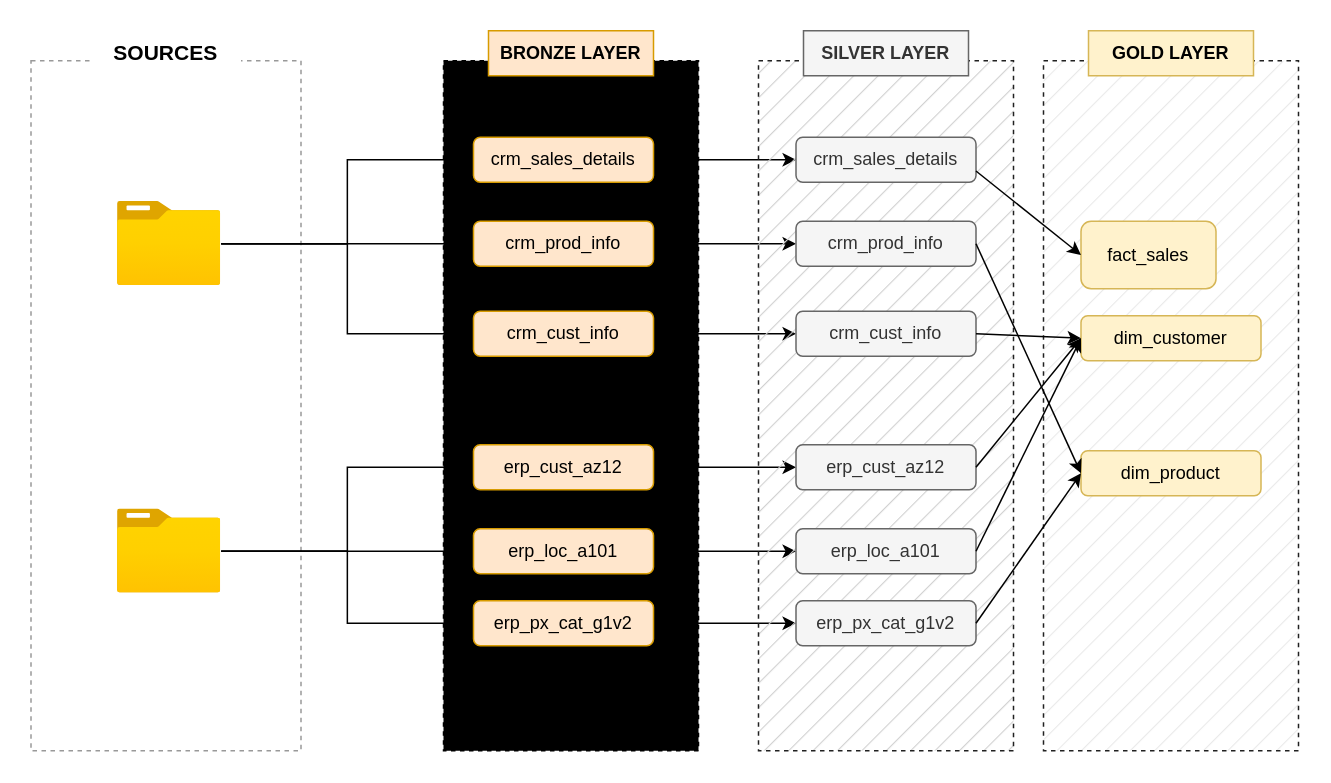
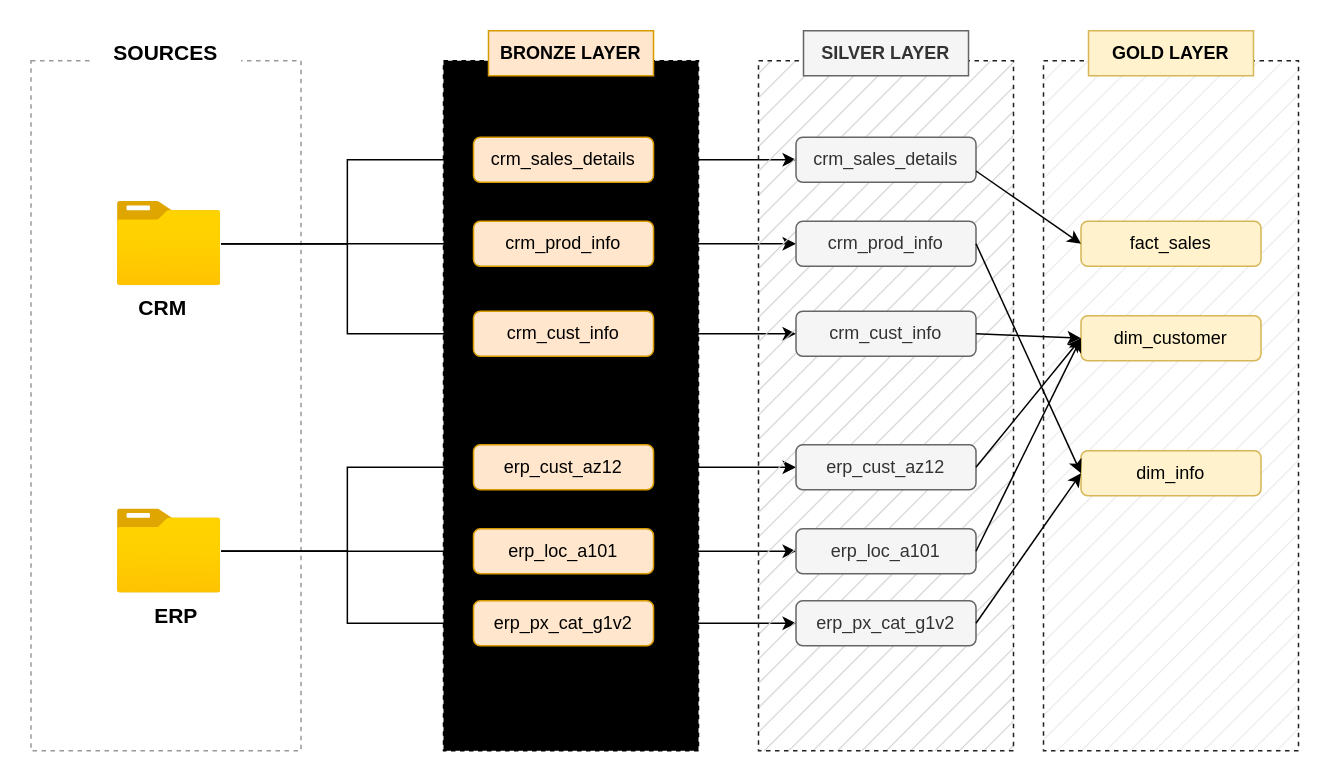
- <mxCell id="38" value="fact_sales" style="rounded=1;whiteSpace=wrap;html=1;fillColor=#fff2cc;strokeColor=#d6b656;" parent="1" vertex="1"><mxGeometry x="720" y="147" width="90" height="45" as="geometry" /></mxCell>
+ <mxCell id="38" value="fact_sales" style="rounded=1;whiteSpace=wrap;html=1;fillColor=#fff2cc;strokeColor=#d6b656;" parent="1" vertex="1"><mxGeometry x="720" y="147" width="120" height="30" as="geometry" /></mxCell>
+ <mxCell id="12" value="&lt;b&gt;&lt;font style=&quot;font-size: 14px;&quot;&gt;CRM&lt;/font&gt;&lt;/b&gt;" style="text;html=1;align=center;verticalAlign=middle;whiteSpace=wrap;rounded=0;" parent="1" vertex="1"><mxGeometry x="77.75" y="190" width="60" height="30" as="geometry" /></mxCell>
- <mxCell id="40" value="dim_product" style="rounded=1;whiteSpace=wrap;html=1;fillColor=#fff2cc;strokeColor=#d6b656;" parent="1" vertex="1"><mxGeometry x="720" y="300" width="120" height="30" as="geometry" /></mxCell>
+ <mxCell id="40" value="dim_info" style="rounded=1;whiteSpace=wrap;html=1;fillColor=#fff2cc;strokeColor=#d6b656;" parent="1" vertex="1"><mxGeometry x="720" y="300" width="120" height="30" as="geometry" /></mxCell>
+ <mxCell id="13" value="&lt;b&gt;&lt;font style=&quot;font-size: 14px;&quot;&gt;ERP&lt;/font&gt;&lt;/b&gt;" style="text;html=1;align=center;verticalAlign=middle;whiteSpace=wrap;rounded=0;" parent="1" vertex="1"><mxGeometry x="86.75" y="395" width="60" height="30" as="geometry" /></mxCell>
